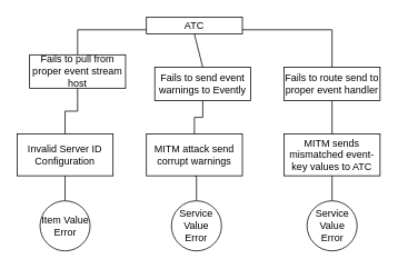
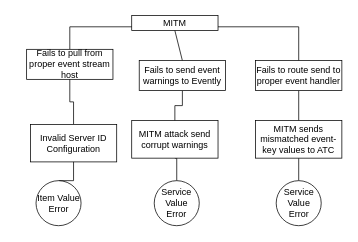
- <mxCell id="2" value="ATC" style="rounded=0;whiteSpace=wrap;html=1;" vertex="1" parent="1"><mxGeometry x="175" y="20" width="115" height="20" as="geometry" /></mxCell>
+ <mxCell id="2" value="MITM" style="rounded=0;whiteSpace=wrap;html=1;" vertex="1" parent="1"><mxGeometry x="175" y="20" width="115" height="20" as="geometry" /></mxCell>
- <mxCell id="6" value="Invalid Server ID Configuration" style="rounded=0;whiteSpace=wrap;html=1;" vertex="1" parent="1"><mxGeometry x="20" y="160" width="115" height="50" as="geometry" /></mxCell>
+ <mxCell id="6" value="Invalid Server ID Configuration" style="rounded=0;whiteSpace=wrap;html=1;" vertex="1" parent="1"><mxGeometry x="40" y="165" width="115" height="50" as="geometry" /></mxCell>
